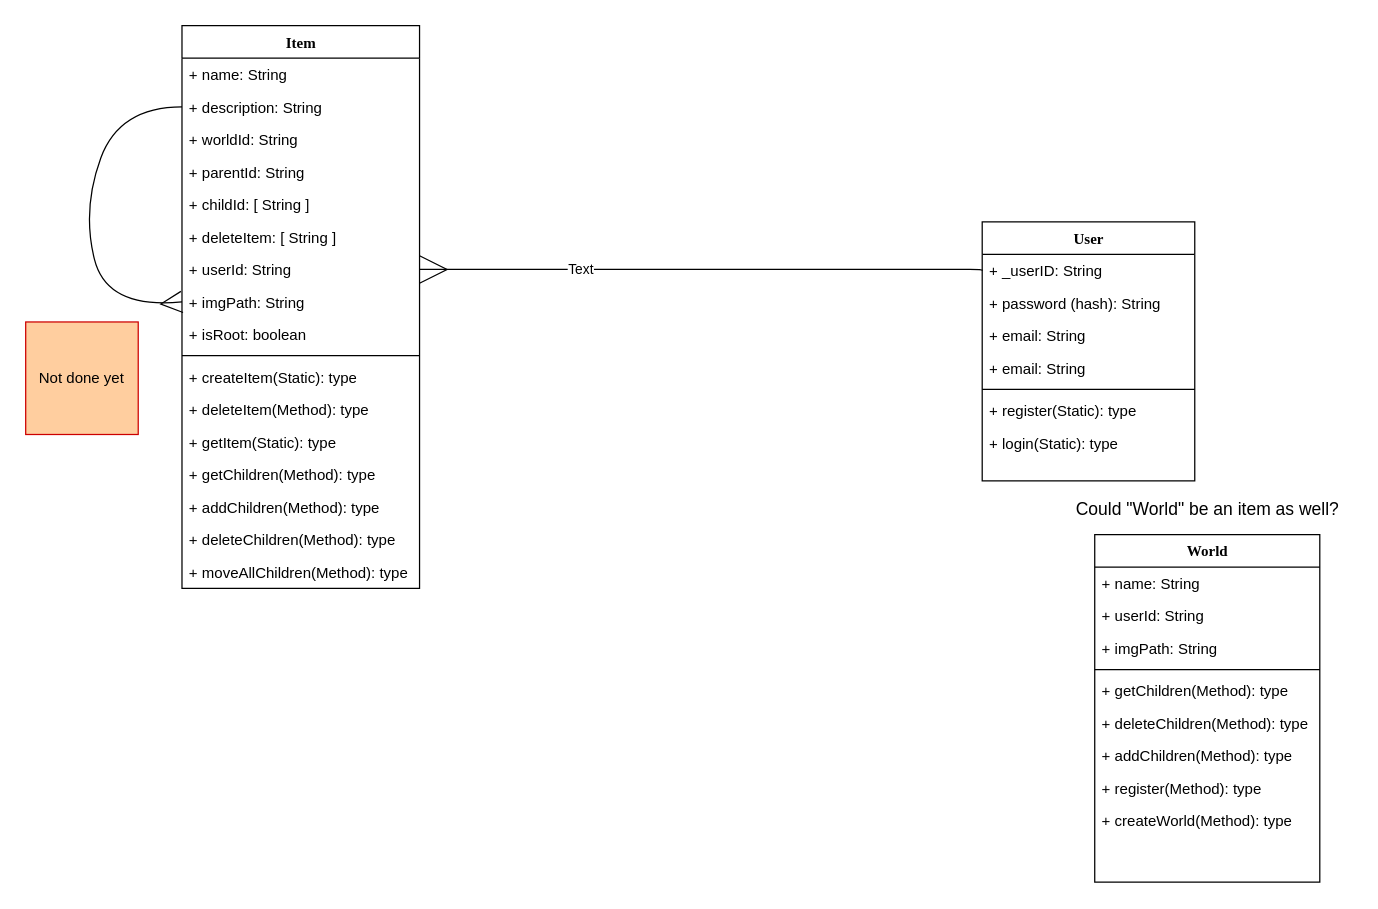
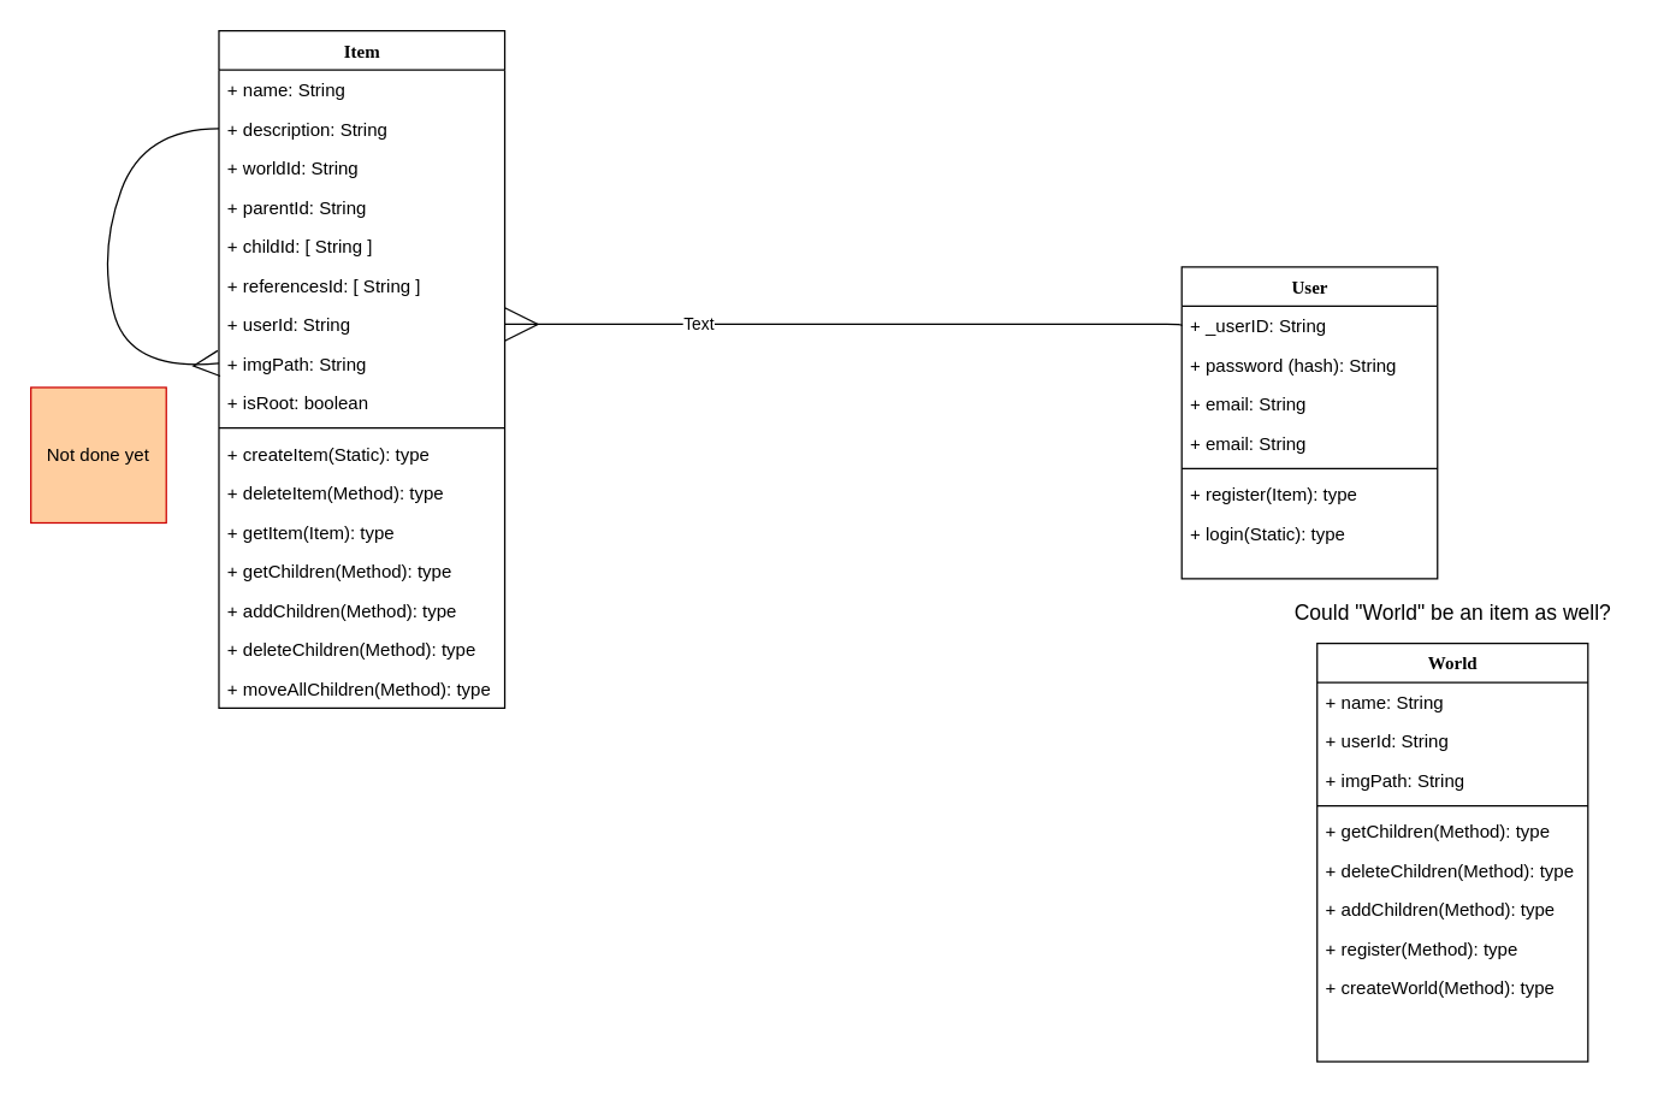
- <mxCell id="30" value="+ deleteItem: [ String ]" style="text;html=1;strokeColor=none;fillColor=none;align=left;verticalAlign=top;spacingLeft=4;spacingRight=4;whiteSpace=wrap;overflow=hidden;rotatable=0;points=[[0,0.5],[1,0.5]];portConstraint=eastwest;" parent="24" vertex="1"><mxGeometry y="156" width="190" height="26" as="geometry" /></mxCell>
+ <mxCell id="30" value="+ referencesId: [ String ]" style="text;html=1;strokeColor=none;fillColor=none;align=left;verticalAlign=top;spacingLeft=4;spacingRight=4;whiteSpace=wrap;overflow=hidden;rotatable=0;points=[[0,0.5],[1,0.5]];portConstraint=eastwest;" parent="24" vertex="1"><mxGeometry y="156" width="190" height="26" as="geometry" /></mxCell>
- <mxCell id="18" value="+ register(Static): type" style="text;html=1;strokeColor=none;fillColor=none;align=left;verticalAlign=top;spacingLeft=4;spacingRight=4;whiteSpace=wrap;overflow=hidden;rotatable=0;points=[[0,0.5],[1,0.5]];portConstraint=eastwest;" parent="12" vertex="1"><mxGeometry y="138" width="170" height="26" as="geometry" /></mxCell>
+ <mxCell id="18" value="+ register(Item): type" style="text;html=1;strokeColor=none;fillColor=none;align=left;verticalAlign=top;spacingLeft=4;spacingRight=4;whiteSpace=wrap;overflow=hidden;rotatable=0;points=[[0,0.5],[1,0.5]];portConstraint=eastwest;" parent="12" vertex="1"><mxGeometry y="138" width="170" height="26" as="geometry" /></mxCell>
- <mxCell id="37" value="+ getItem(Static): type" style="text;html=1;strokeColor=none;fillColor=none;align=left;verticalAlign=top;spacingLeft=4;spacingRight=4;whiteSpace=wrap;overflow=hidden;rotatable=0;points=[[0,0.5],[1,0.5]];portConstraint=eastwest;" parent="24" vertex="1"><mxGeometry y="320" width="190" height="26" as="geometry" /></mxCell>
+ <mxCell id="37" value="+ getItem(Item): type" style="text;html=1;strokeColor=none;fillColor=none;align=left;verticalAlign=top;spacingLeft=4;spacingRight=4;whiteSpace=wrap;overflow=hidden;rotatable=0;points=[[0,0.5],[1,0.5]];portConstraint=eastwest;" parent="24" vertex="1"><mxGeometry y="320" width="190" height="26" as="geometry" /></mxCell>
